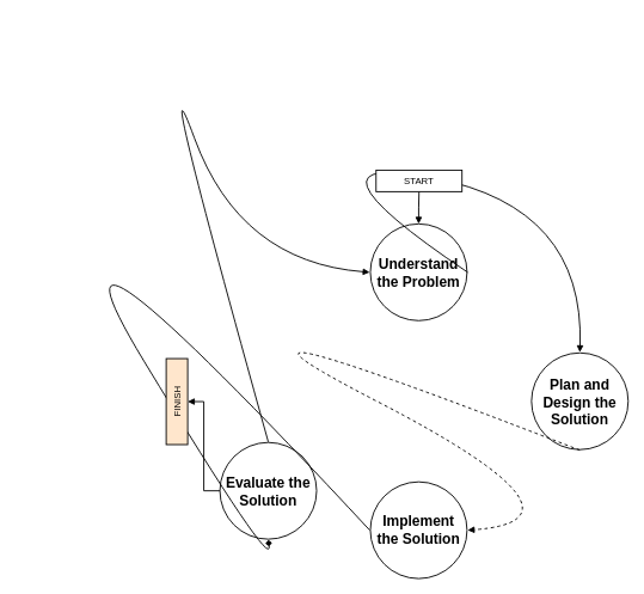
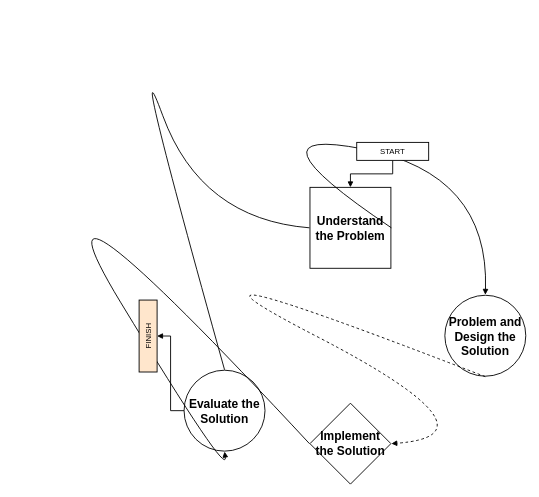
- <mxCell id="12" value="START" style="html=1;overflow=block;blockSpacing=1;whiteSpace=wrap;fontSize=13;fontColor=default;spacing=3.8;strokeOpacity=100;strokeWidth=1.5;" vertex="1" parent="1"><mxGeometry x="524" y="237" width="120" height="30" as="geometry" /></mxCell>
+ <mxCell id="12" value="START" style="html=1;overflow=block;blockSpacing=1;whiteSpace=wrap;fontSize=13;fontColor=default;spacing=3.8;strokeOpacity=100;strokeWidth=1.5;" vertex="1" parent="1"><mxGeometry x="594" y="237" width="120" height="30" as="geometry" /></mxCell>
- <mxCell id="9" value="" style="html=1;jettySize=18;whiteSpace=wrap;overflow=block;blockSpacing=1;fontSize=13;strokeOpacity=100;strokeWidth=1.5;rounded=1;arcSize=0;curved=1;startArrow=none;endArrow=block;endFill=1;exitX=0.5;exitY=-0.006;exitPerimeter=0;entryX=-0.006;entryY=0.5;entryPerimeter=0;" edge="1" parent="1" source="5" target="2"><mxGeometry width="100" height="100" relative="1" as="geometry"><Array as="points"><mxPoint y="20" x="207" /><mxPoint x="334" y="365" /></Array></mxGeometry></mxCell>
+ <mxCell id="9" value="" style="html=1;jettySize=18;whiteSpace=wrap;overflow=block;blockSpacing=1;fontSize=13;strokeOpacity=100;strokeWidth=1.5;rounded=1;arcSize=0;curved=1;startArrow=none;endArrow=none;endFill=1;exitX=0.5;exitY=-0.006;exitPerimeter=0;entryX=-0.006;entryY=0.5;entryPerimeter=0;" edge="1" parent="1" source="5" target="2"><mxGeometry width="100" height="100" relative="1" as="geometry"><Array as="points"><mxPoint y="20" x="207" /><mxPoint x="334" y="365" /></Array></mxGeometry></mxCell>
- <mxCell id="2" value="Understand the Problem" style="html=1;overflow=block;blockSpacing=1;whiteSpace=wrap;ellipse;fontSize=20;fontColor=default;fontStyle=1;spacing=3.8;strokeOpacity=100;strokeWidth=1.5;" vertex="1" parent="1"><mxGeometry x="516" y="312" width="135" height="135" as="geometry" /></mxCell>
+ <mxCell id="2" value="Understand the Problem" style="html=1;overflow=block;blockSpacing=1;whiteSpace=wrap;fontSize=20;fontColor=default;fontStyle=1;spacing=3.8;strokeOpacity=100;strokeWidth=1.5;rounded=0;" vertex="1" parent="1"><mxGeometry x="516" y="312" width="135" height="135" as="geometry" /></mxCell>
- <mxCell id="3" value="Plan and Design the Solution" style="html=1;overflow=block;blockSpacing=1;whiteSpace=wrap;ellipse;fontSize=20;fontColor=default;fontStyle=1;spacing=3.8;strokeOpacity=100;strokeWidth=1.5;" vertex="1" parent="1"><mxGeometry x="741" y="492" width="135" height="135" as="geometry" /></mxCell>
+ <mxCell id="3" value="Problem and Design the Solution" style="html=1;overflow=block;blockSpacing=1;whiteSpace=wrap;ellipse;fontSize=20;fontColor=default;fontStyle=1;spacing=3.8;strokeOpacity=100;strokeWidth=1.5;" vertex="1" parent="1"><mxGeometry x="741" y="492" width="135" height="135" as="geometry" /></mxCell>
- <mxCell id="4" value="&lt;div style=&quot;display: flex; justify-content: center; text-align: center; align-items: baseline; font-size: 0; line-height: 1.25;margin-top: -2px;&quot;&gt;&lt;span&gt;&lt;span style=&quot;font-size:20px;color:#000000;font-weight: bold;&quot;&gt;Implement the Solution&lt;/span&gt;&lt;span style=&quot;font-size:16px;color:#000000;&quot;&gt; &lt;/span&gt;&lt;/span&gt;&lt;/div&gt;" style="html=1;overflow=block;blockSpacing=1;whiteSpace=wrap;ellipse;fontSize=13;spacing=3.8;strokeOpacity=100;strokeWidth=1.5;" vertex="1" parent="1"><mxGeometry x="516" y="672" width="135" height="135" as="geometry" /></mxCell>
+ <mxCell id="4" value="&lt;div style=&quot;display: flex; justify-content: center; text-align: center; align-items: baseline; font-size: 0; line-height: 1.25;margin-top: -2px;&quot;&gt;&lt;span&gt;&lt;span style=&quot;font-size:20px;color:#000000;font-weight: bold;&quot;&gt;Implement the Solution&lt;/span&gt;&lt;span style=&quot;font-size:16px;color:#000000;&quot;&gt; &lt;/span&gt;&lt;/span&gt;&lt;/div&gt;" style="rhombus;html=1;overflow=block;blockSpacing=1;whiteSpace=wrap;fontSize=13;spacing=3.8;strokeOpacity=100;strokeWidth=1.5;" vertex="1" parent="1"><mxGeometry x="516" y="672" width="135" height="135" as="geometry" /></mxCell>
- <mxCell id="8" value="" style="html=1;jettySize=18;whiteSpace=wrap;overflow=block;blockSpacing=1;fontSize=13;strokeOpacity=100;strokeWidth=1.5;rounded=1;arcSize=0;curved=1;startArrow=none;endArrow=diamond;endFill=1;exitX=-0.006;exitY=0.5;exitPerimeter=0;entryX=0.5;entryY=1.006;entryPerimeter=0;" edge="1" parent="1" source="4" target="5"><mxGeometry width="100" height="100" relative="1" as="geometry"><Array as="points"><mxPoint x="20" y="207" /><mxPoint x="380" y="800" /></Array></mxGeometry></mxCell>
+ <mxCell id="8" value="" style="html=1;jettySize=18;whiteSpace=wrap;overflow=block;blockSpacing=1;fontSize=13;strokeOpacity=100;strokeWidth=1.5;rounded=1;arcSize=0;curved=1;startArrow=none;endArrow=block;endFill=1;exitX=-0.006;exitY=0.5;exitPerimeter=0;entryX=0.5;entryY=1.006;entryPerimeter=0;" edge="1" parent="1" source="4" target="5"><mxGeometry width="100" height="100" relative="1" as="geometry"><Array as="points"><mxPoint x="20" y="207" /><mxPoint x="380" y="800" /></Array></mxGeometry></mxCell>
